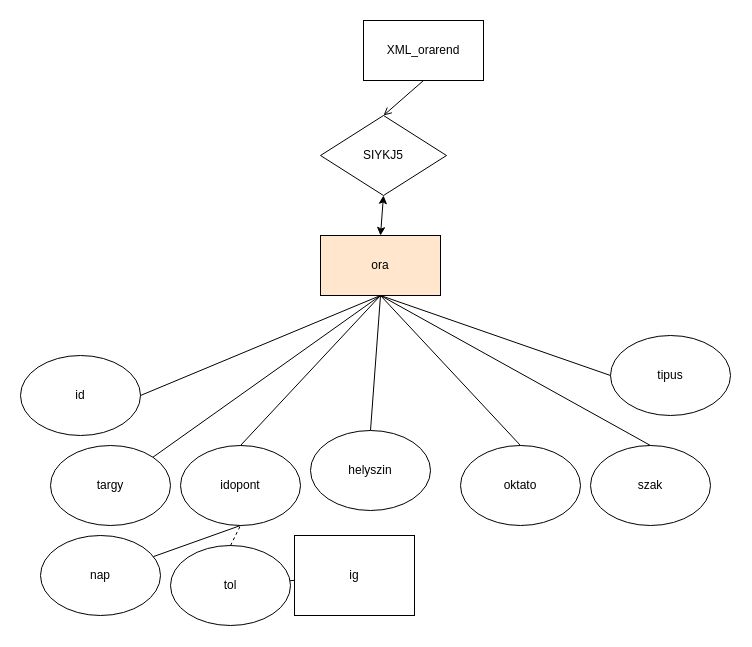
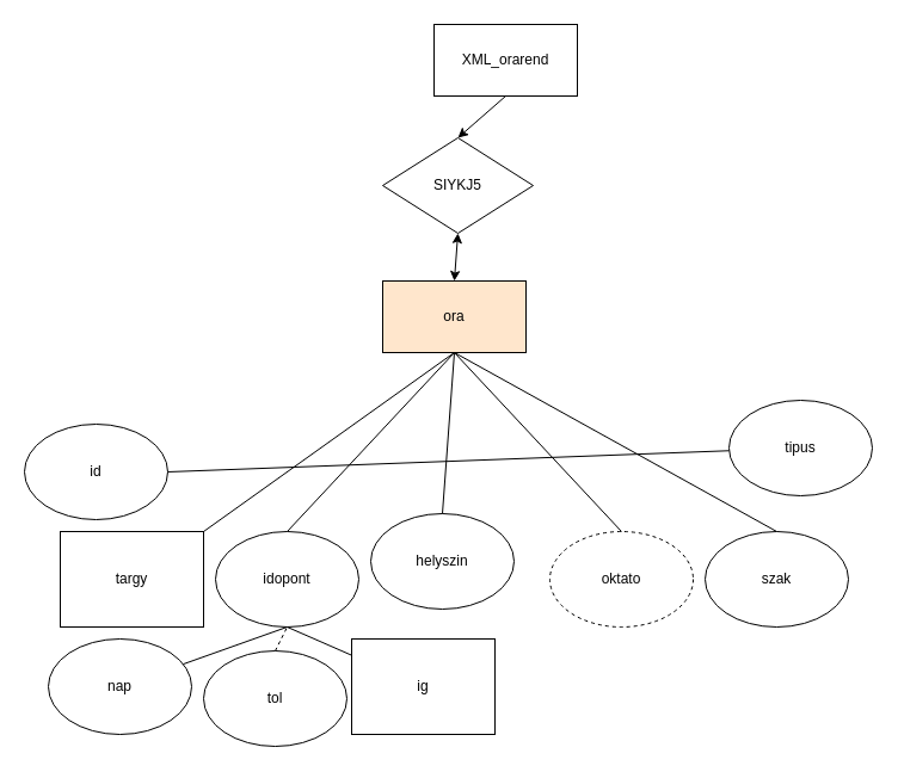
- <mxCell id="21" value="" style="endArrow=open;html=1;rounded=0;entryX=0.5;entryY=0;entryDx=0;entryDy=0;exitX=0.5;exitY=1;exitDx=0;exitDy=0;" edge="1" parent="1" source="19" target="20"><mxGeometry width="50" height="50" relative="1" as="geometry"><mxPoint x="300" y="325" as="sourcePoint" /><mxPoint x="350" y="275" as="targetPoint" /></mxGeometry></mxCell>
+ <mxCell id="21" value="" style="endArrow=classic;html=1;rounded=0;entryX=0.5;entryY=0;entryDx=0;entryDy=0;exitX=0.5;exitY=1;exitDx=0;exitDy=0;" edge="1" parent="1" source="19" target="20"><mxGeometry width="50" height="50" relative="1" as="geometry"><mxPoint x="300" y="325" as="sourcePoint" /><mxPoint x="350" y="275" as="targetPoint" /></mxGeometry></mxCell>
- <mxCell id="26" value="" style="endArrow=none;html=1;rounded=0;entryX=0;entryY=0.5;entryDx=0;entryDy=0;exitX=0.5;exitY=1;exitDx=0;exitDy=0;" edge="1" parent="1" source="18" target="24"><mxGeometry width="50" height="50" relative="1" as="geometry"><mxPoint x="300" y="445" as="sourcePoint" /><mxPoint x="350" y="395" as="targetPoint" /></mxGeometry></mxCell>
- <mxCell id="25" value="" style="endArrow=none;html=1;rounded=0;entryX=0.5;entryY=1;entryDx=0;entryDy=0;exitX=1;exitY=0.5;exitDx=0;exitDy=0;" edge="1" parent="1" source="23" target="18"><mxGeometry width="50" height="50" relative="1" as="geometry"><mxPoint x="300" y="445" as="sourcePoint" /><mxPoint x="350" y="395" as="targetPoint" /></mxGeometry></mxCell>
+ <mxCell id="25" value="" style="endArrow=none;html=1;rounded=0;exitX=1;exitY=0.5;exitDx=0;exitDy=0;" edge="1" parent="1" source="23" target="24"><mxGeometry width="50" height="50" relative="1" as="geometry"><mxPoint x="300" y="445" as="sourcePoint" /><mxPoint x="350" y="395" as="targetPoint" /></mxGeometry></mxCell>
- <mxCell id="2" value="targy" style="ellipse;whiteSpace=wrap;html=1;" vertex="1" parent="1"><mxGeometry x="50" y="445" width="120" height="80" as="geometry" /></mxCell>
+ <mxCell id="2" value="targy" style="whiteSpace=wrap;html=1;rounded=0;" vertex="1" parent="1"><mxGeometry x="50" y="445" width="120" height="80" as="geometry" /></mxCell>
- <mxCell id="5" value="oktato" style="ellipse;whiteSpace=wrap;html=1;" vertex="1" parent="1"><mxGeometry x="460" y="445" width="120" height="80" as="geometry" /></mxCell>
+ <mxCell id="5" value="oktato" style="ellipse;whiteSpace=wrap;html=1;dashed=1;" vertex="1" parent="1"><mxGeometry x="460" y="445" width="120" height="80" as="geometry" /></mxCell>
- <mxCell id="17" value="" style="endArrow=none;html=1;rounded=0;" edge="1" parent="1" source="13" target="12"><mxGeometry width="50" height="50" relative="1" as="geometry"><mxPoint x="240" y="565" as="sourcePoint" /><mxPoint x="250" y="535" as="targetPoint" /></mxGeometry></mxCell>
+ <mxCell id="17" value="" style="endArrow=none;html=1;rounded=0;entryX=0.5;entryY=1;entryDx=0;entryDy=0;" edge="1" parent="1" source="13" target="3"><mxGeometry width="50" height="50" relative="1" as="geometry"><mxPoint x="240" y="565" as="sourcePoint" /><mxPoint x="250" y="535" as="targetPoint" /></mxGeometry></mxCell>
